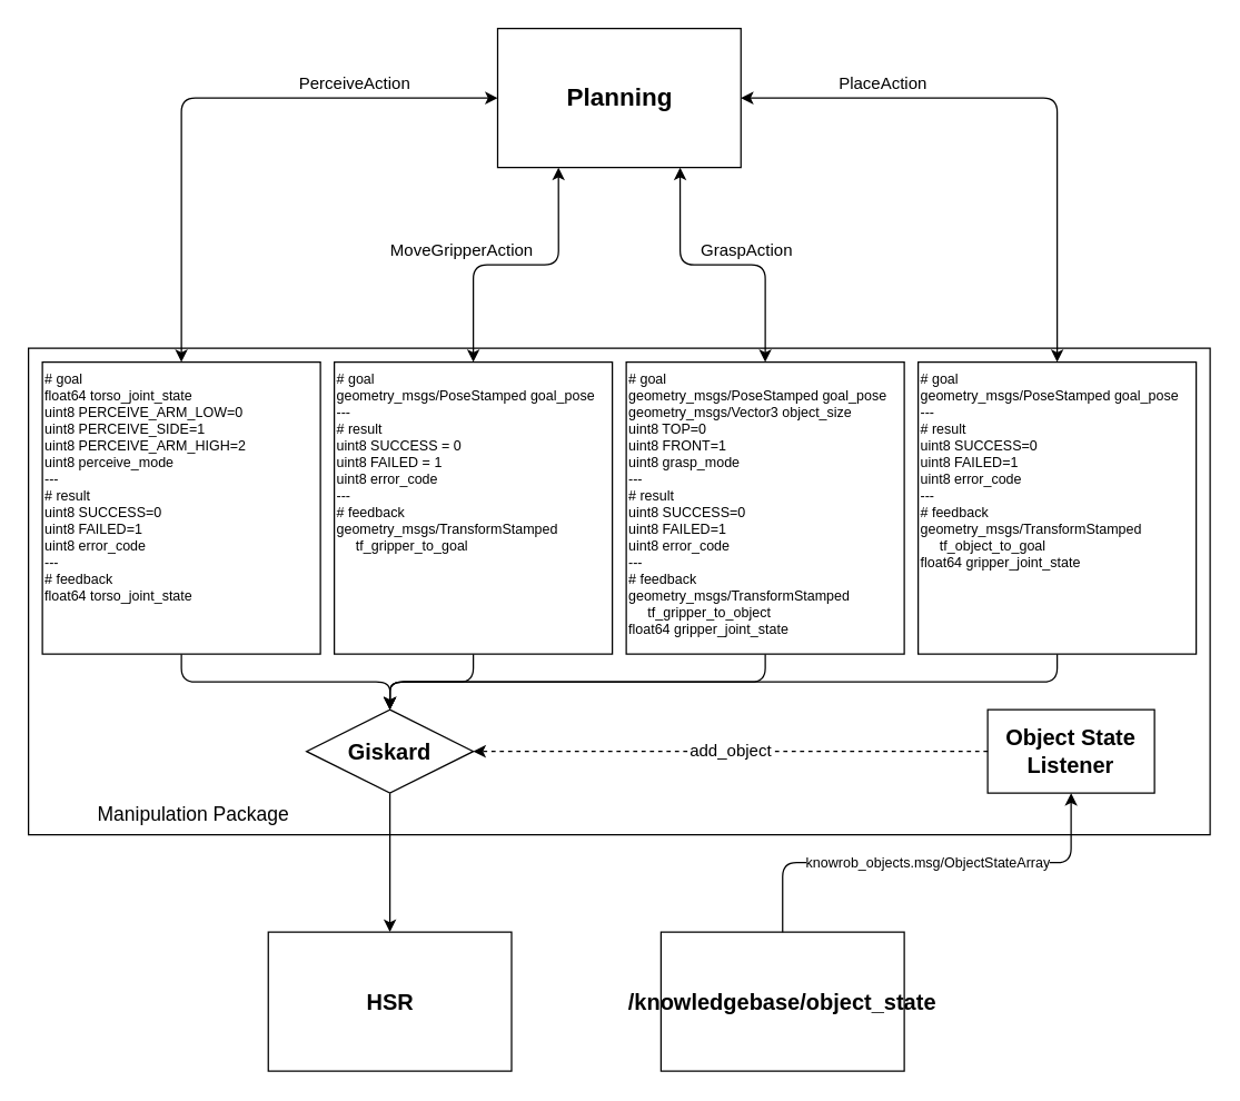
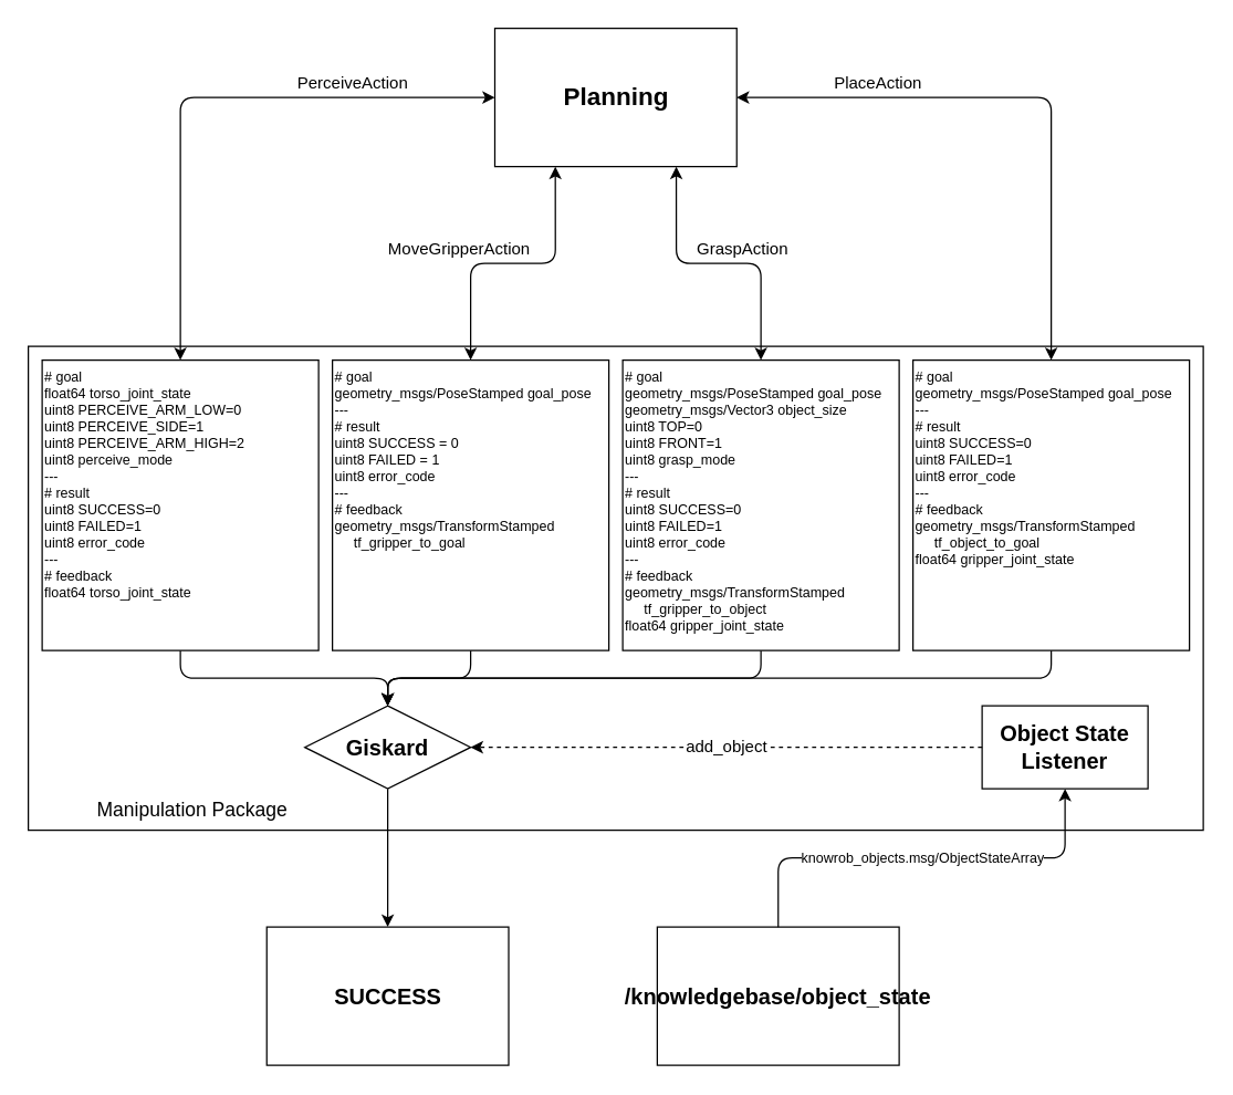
- <mxCell id="22" value="HSR" style="rounded=0;whiteSpace=wrap;html=1;fillColor=none;gradientColor=none;fontSize=16;align=center;fontStyle=1" parent="1" vertex="1"><mxGeometry x="192.5" y="670" width="175" height="100" as="geometry" /></mxCell>
+ <mxCell id="22" value="SUCCESS" style="rounded=0;whiteSpace=wrap;html=1;fillColor=none;gradientColor=none;fontSize=16;align=center;fontStyle=1" parent="1" vertex="1"><mxGeometry x="192.5" y="670" width="175" height="100" as="geometry" /></mxCell>
